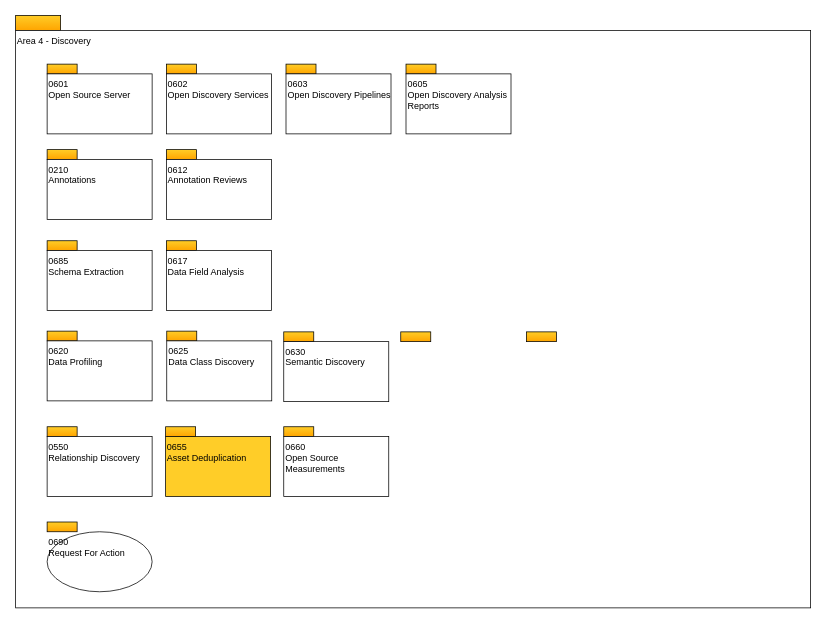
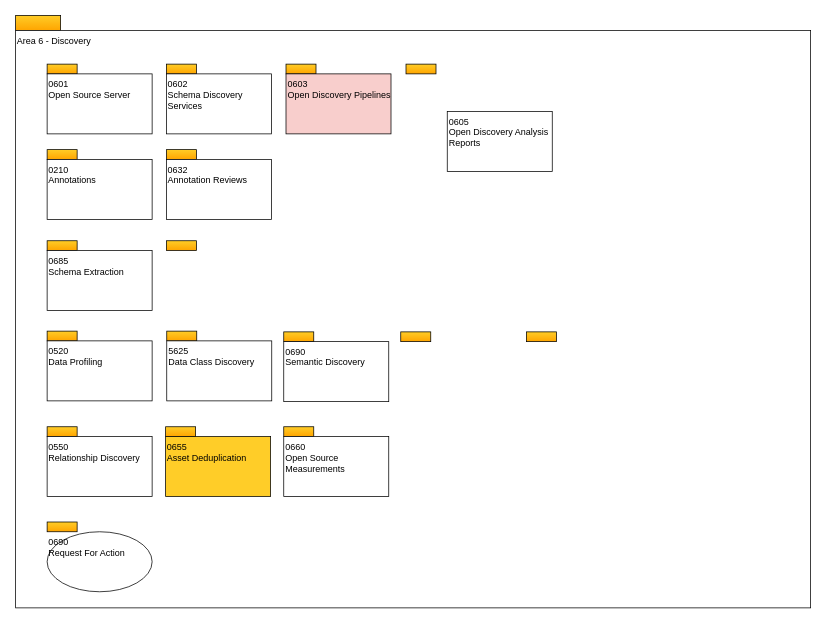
- <mxCell id="3" value="Area 4 - Discovery" style="rounded=0;whiteSpace=wrap;html=1;align=left;verticalAlign=top;" parent="1" vertex="1"><mxGeometry x="20" y="40" width="1060" height="770" as="geometry" /></mxCell>
+ <mxCell id="3" value="Area 6 - Discovery" style="rounded=0;whiteSpace=wrap;html=1;align=left;verticalAlign=top;" parent="1" vertex="1"><mxGeometry x="20" y="40" width="1060" height="770" as="geometry" /></mxCell>
- <mxCell id="7" value="0602&lt;br&gt;Open Discovery Services" style="rounded=0;whiteSpace=wrap;html=1;align=left;verticalAlign=top;" parent="1" vertex="1"><mxGeometry x="221" y="98" width="140" height="80" as="geometry" /></mxCell>
+ <mxCell id="7" value="0602&lt;br&gt;Schema Discovery Services" style="rounded=0;whiteSpace=wrap;html=1;align=left;verticalAlign=top;" parent="1" vertex="1"><mxGeometry x="221" y="98" width="140" height="80" as="geometry" /></mxCell>
- <mxCell id="9" value="0603&lt;br&gt;Open Discovery Pipelines" style="rounded=0;whiteSpace=wrap;html=1;align=left;verticalAlign=top;" parent="1" vertex="1"><mxGeometry x="380.5" y="98" width="140" height="80" as="geometry" /></mxCell>
+ <mxCell id="9" value="0603&lt;br&gt;Open Discovery Pipelines" style="rounded=0;whiteSpace=wrap;html=1;align=left;verticalAlign=top;fillColor=#f8cecc;" parent="1" vertex="1"><mxGeometry x="380.5" y="98" width="140" height="80" as="geometry" /></mxCell>
- <mxCell id="15" value="0605&lt;br&gt;Open Discovery Analysis Reports" style="rounded=0;whiteSpace=wrap;html=1;align=left;verticalAlign=top;" parent="1" vertex="1"><mxGeometry x="540.5" y="98" width="140" height="80" as="geometry" /></mxCell>
+ <mxCell id="15" value="0605&lt;br&gt;Open Discovery Analysis Reports" style="rounded=0;whiteSpace=wrap;html=1;align=left;verticalAlign=top;" parent="1" vertex="1"><mxGeometry x="595.5" y="148" width="140" height="80" as="geometry" /></mxCell>
- <mxCell id="13" value="0612&lt;br&gt;Annotation Reviews" style="rounded=0;whiteSpace=wrap;html=1;align=left;verticalAlign=top;" parent="1" vertex="1"><mxGeometry x="221" y="212" width="140" height="80" as="geometry" /></mxCell>
+ <mxCell id="13" value="0632&lt;br&gt;Annotation Reviews" style="rounded=0;whiteSpace=wrap;html=1;align=left;verticalAlign=top;" parent="1" vertex="1"><mxGeometry x="221" y="212" width="140" height="80" as="geometry" /></mxCell>
- <mxCell id="17" value="0617&lt;br&gt;Data Field Analysis" style="rounded=0;whiteSpace=wrap;html=1;align=left;verticalAlign=top;" parent="1" vertex="1"><mxGeometry x="221" y="333.5" width="140" height="80" as="geometry" /></mxCell>
- <mxCell id="19" value="0620&lt;br&gt;Data Profiling&lt;br&gt;" style="rounded=0;whiteSpace=wrap;html=1;align=left;verticalAlign=top;" parent="1" vertex="1"><mxGeometry x="62" y="454" width="140" height="80" as="geometry" /></mxCell>
+ <mxCell id="19" value="0520&lt;br&gt;Data Profiling&lt;br&gt;" style="rounded=0;whiteSpace=wrap;html=1;align=left;verticalAlign=top;" parent="1" vertex="1"><mxGeometry x="62" y="454" width="140" height="80" as="geometry" /></mxCell>
- <mxCell id="21" value="0625&lt;br&gt;Data Class Discovery&lt;br&gt;" style="rounded=0;whiteSpace=wrap;html=1;align=left;verticalAlign=top;" parent="1" vertex="1"><mxGeometry x="221.5" y="454" width="140" height="80" as="geometry" /></mxCell>
+ <mxCell id="21" value="5625&lt;br&gt;Data Class Discovery&lt;br&gt;" style="rounded=0;whiteSpace=wrap;html=1;align=left;verticalAlign=top;" parent="1" vertex="1"><mxGeometry x="221.5" y="454" width="140" height="80" as="geometry" /></mxCell>
- <mxCell id="23" value="0630&lt;br&gt;Semantic Discovery&lt;br&gt;" style="rounded=0;whiteSpace=wrap;html=1;align=left;verticalAlign=top;" parent="1" vertex="1"><mxGeometry x="377.5" y="455" width="140" height="80" as="geometry" /></mxCell>
+ <mxCell id="23" value="0690&lt;br&gt;Semantic Discovery&lt;br&gt;" style="rounded=0;whiteSpace=wrap;html=1;align=left;verticalAlign=top;" parent="1" vertex="1"><mxGeometry x="377.5" y="455" width="140" height="80" as="geometry" /></mxCell>
